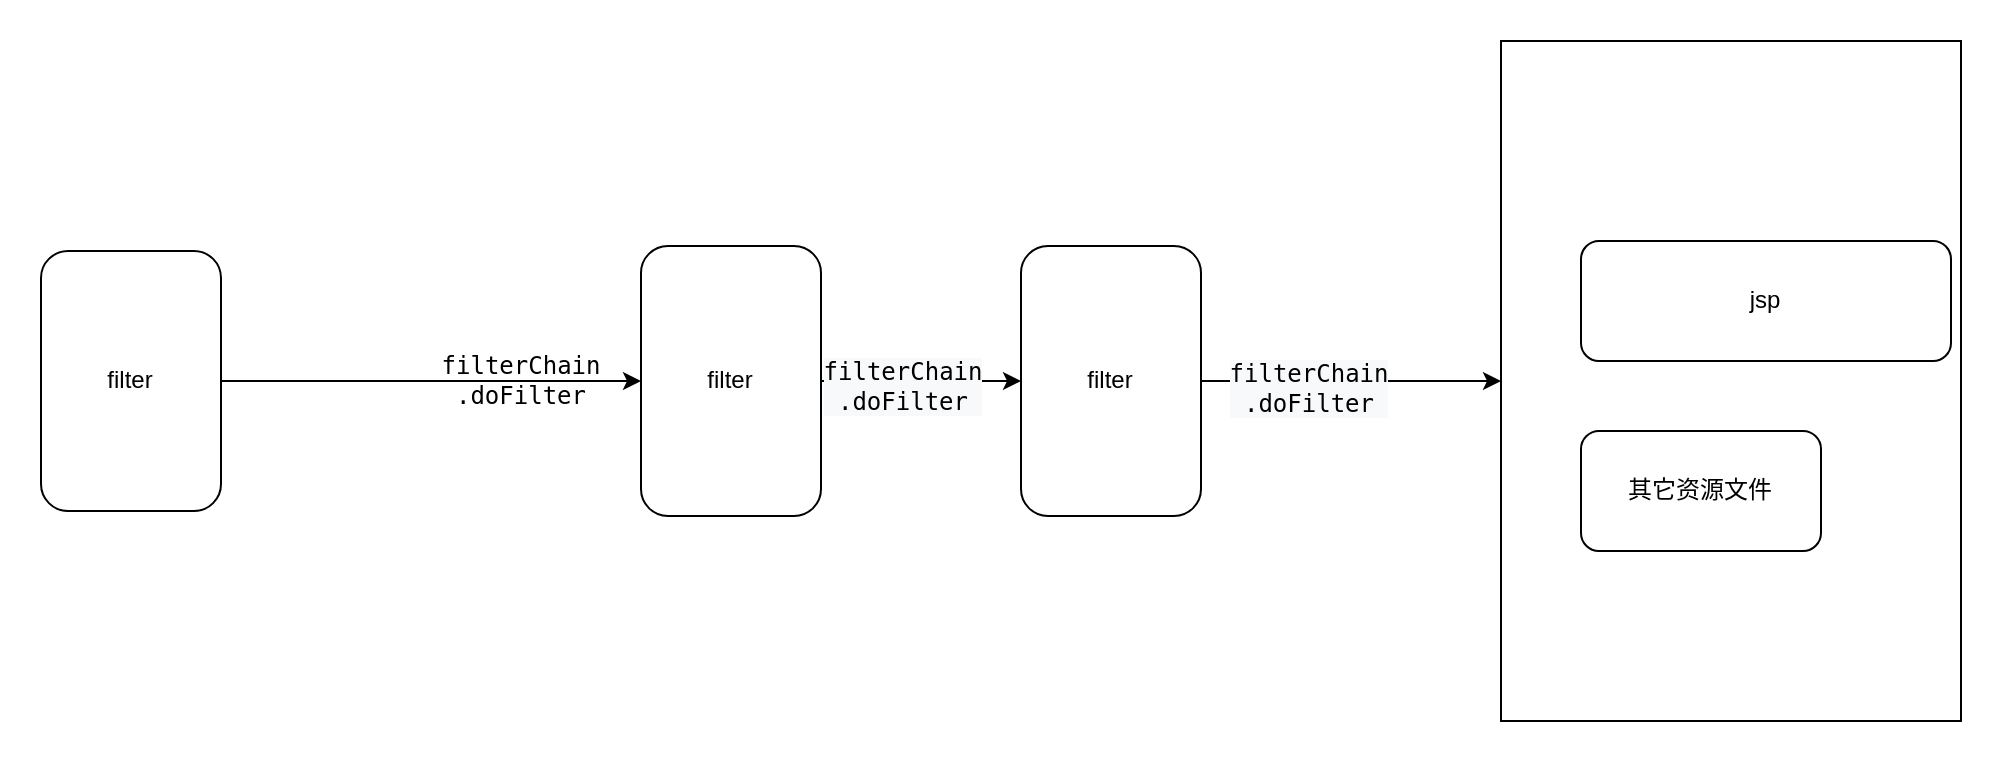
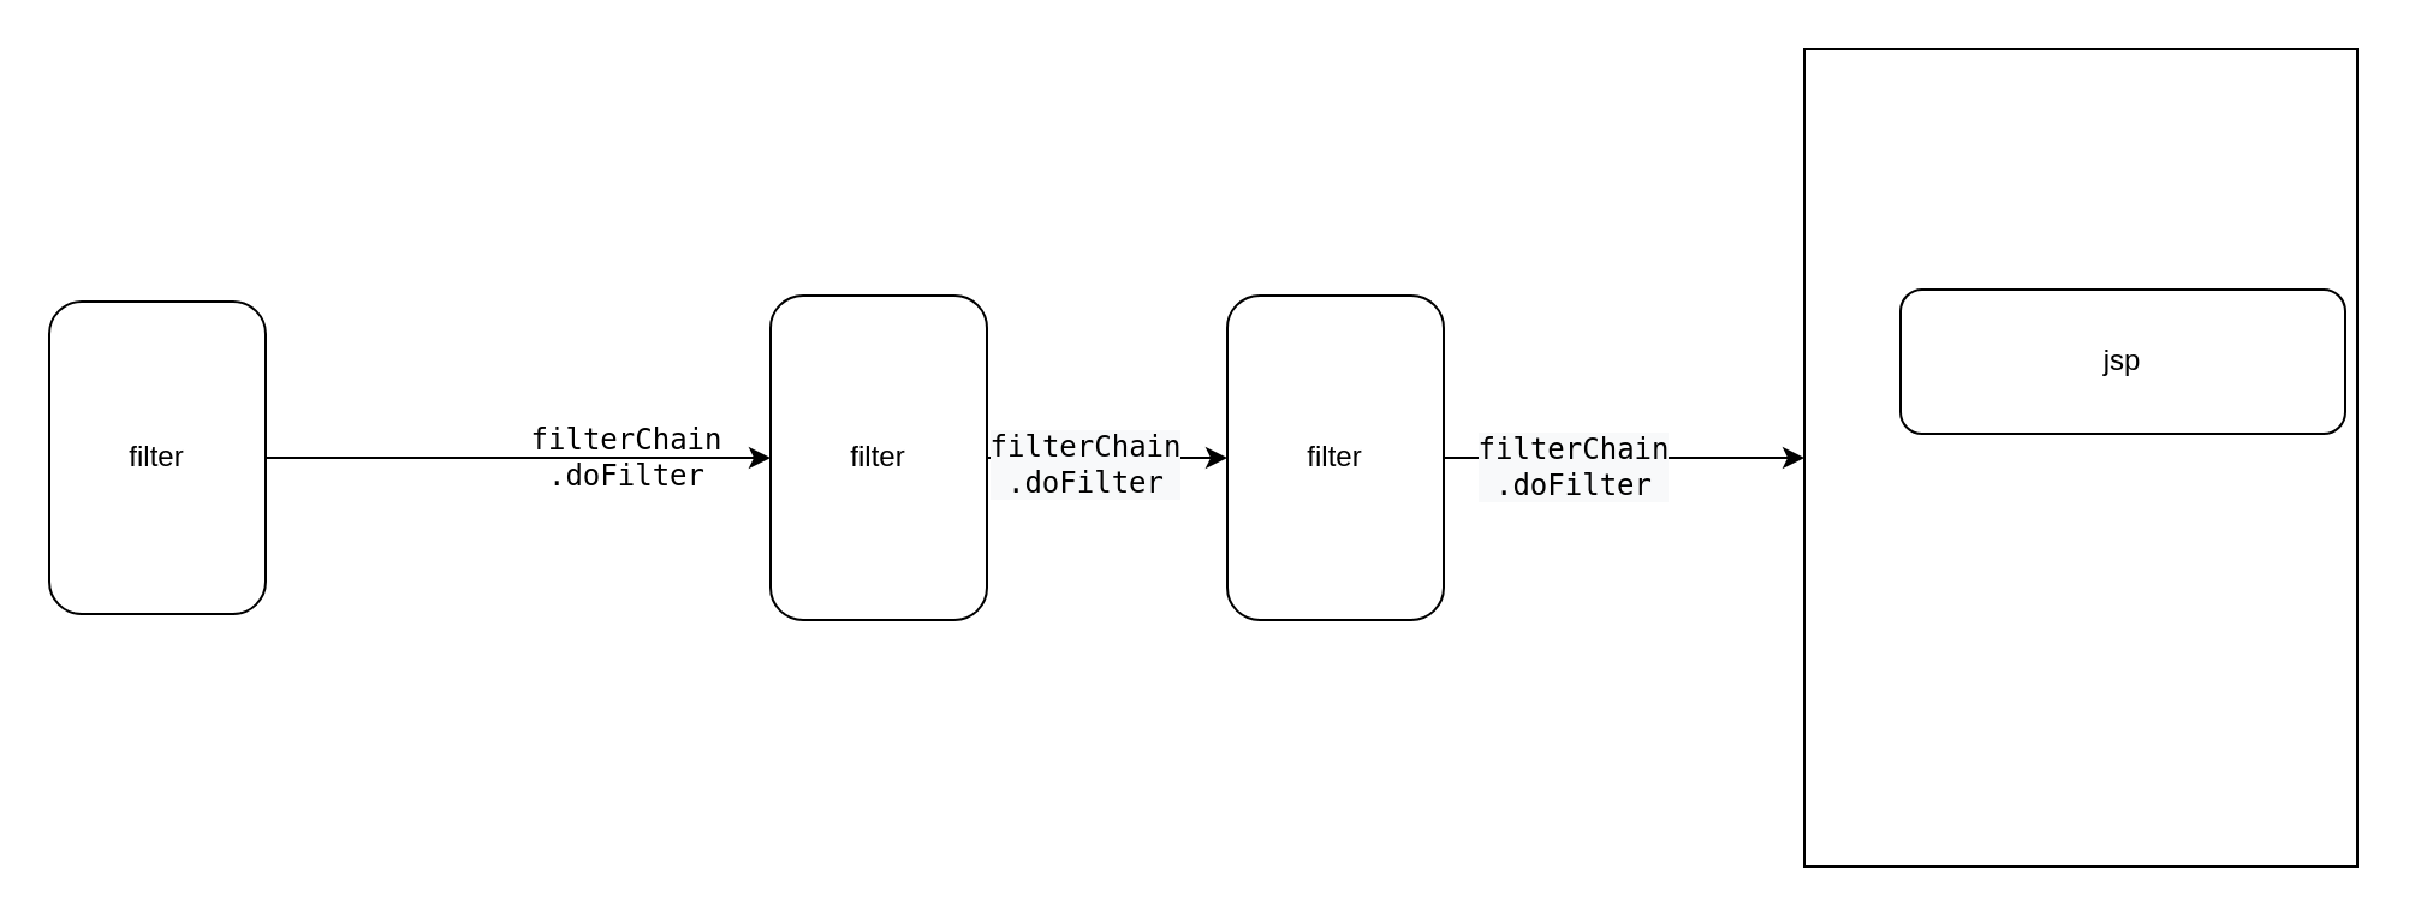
- <mxCell id="12" value="其它资源文件" style="rounded=1;whiteSpace=wrap;html=1;" vertex="1" parent="1"><mxGeometry x="790" y="215" width="120" height="60" as="geometry" /></mxCell>
